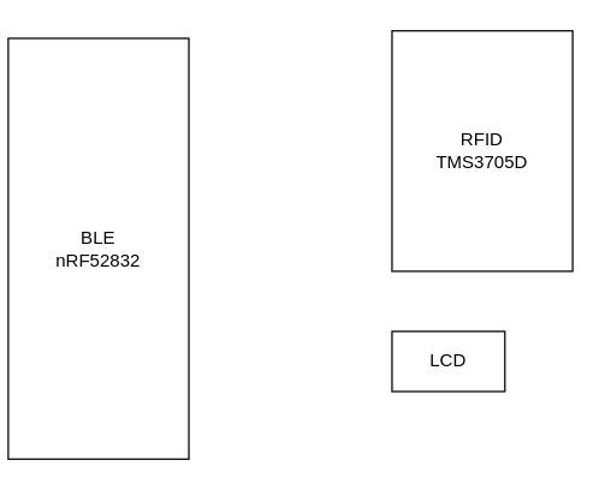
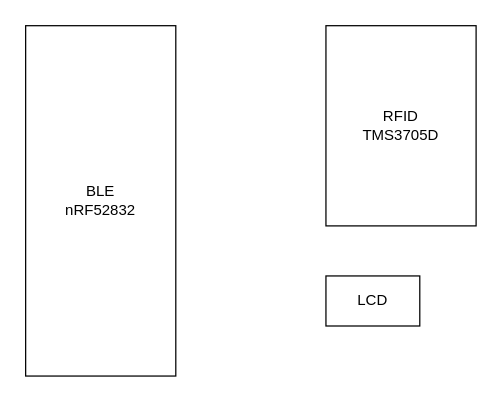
- <mxCell id="2" value="BLE&lt;br&gt;nRF52832" style="rounded=0;whiteSpace=wrap;html=1;" vertex="1" parent="1"><mxGeometry x="5" y="25" width="120" height="280" as="geometry" /></mxCell>
+ <mxCell id="2" value="BLE&lt;br&gt;nRF52832" style="rounded=0;whiteSpace=wrap;html=1;" vertex="1" parent="1"><mxGeometry x="20" y="20" width="120" height="280" as="geometry" /></mxCell>
